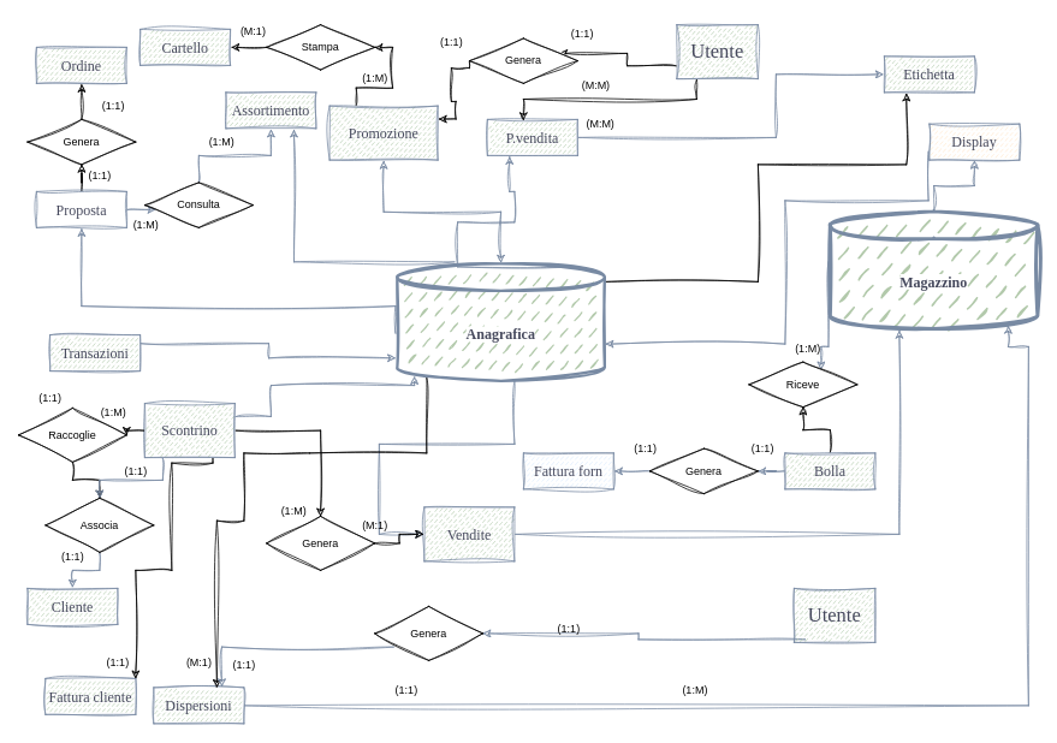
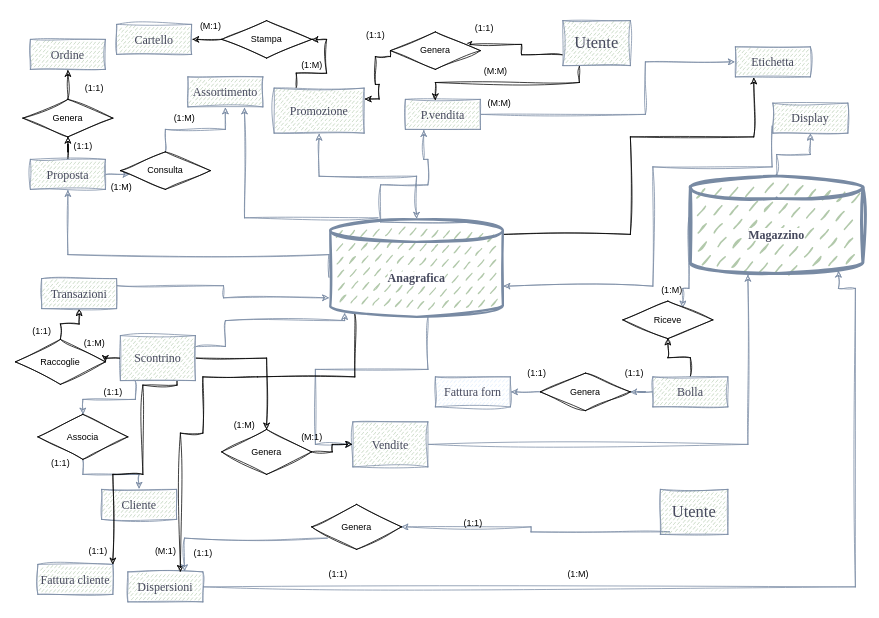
- <mxCell id="29" value="Display" style="rounded=0;arcSize=10;whiteSpace=wrap;html=1;align=center;hachureGap=4;strokeColor=#788AA3;fontFamily=Architects Daughter;fontSource=https%3A%2F%2Ffonts.googleapis.com%2Fcss%3Ffamily%3DArchitects%2BDaughter;fontSize=16;fontColor=#46495D;fillColor=#ffe6cc;sketch=1;curveFitting=1;jiggle=2;labelBackgroundColor=none;enumerate=0;fillStyle=dashed;perimeterSpacing=1;" vertex="1" parent="1"><mxGeometry x="1030" y="137" width="100" height="40" as="geometry" /></mxCell>
+ <mxCell id="29" value="Display" style="rounded=0;arcSize=10;whiteSpace=wrap;html=1;align=center;hachureGap=4;strokeColor=#788AA3;fontFamily=Architects Daughter;fontSource=https%3A%2F%2Ffonts.googleapis.com%2Fcss%3Ffamily%3DArchitects%2BDaughter;fontSize=16;fontColor=#46495D;fillColor=#B2C9AB;sketch=1;curveFitting=1;jiggle=2;labelBackgroundColor=none;enumerate=0;fillStyle=dashed;perimeterSpacing=1;" vertex="1" parent="1"><mxGeometry x="1030" y="137" width="100" height="40" as="geometry" /></mxCell>
- <mxCell id="15" value="Proposta" style="rounded=0;arcSize=10;whiteSpace=wrap;html=1;align=center;labelBackgroundColor=none;fillColor=#ffffff;strokeColor=#788AA3;fontColor=#46495D;fontFamily=Architects Daughter;fontSource=https%3A%2F%2Ffonts.googleapis.com%2Fcss%3Ffamily%3DArchitects%2BDaughter;fontSize=16;sketch=1;curveFitting=1;jiggle=2;enumerate=0;fillStyle=dashed;perimeterSpacing=1;" vertex="1" parent="1"><mxGeometry x="40" y="212" width="100" height="40" as="geometry" /></mxCell>
+ <mxCell id="15" value="Proposta" style="rounded=0;arcSize=10;whiteSpace=wrap;html=1;align=center;labelBackgroundColor=none;fillColor=#B2C9AB;strokeColor=#788AA3;fontColor=#46495D;fontFamily=Architects Daughter;fontSource=https%3A%2F%2Ffonts.googleapis.com%2Fcss%3Ffamily%3DArchitects%2BDaughter;fontSize=16;sketch=1;curveFitting=1;jiggle=2;enumerate=0;fillStyle=dashed;perimeterSpacing=1;" vertex="1" parent="1"><mxGeometry x="40" y="212" width="100" height="40" as="geometry" /></mxCell>
- <mxCell id="67" value="" style="edgeStyle=orthogonalEdgeStyle;rounded=0;orthogonalLoop=1;jettySize=auto;html=1;fontFamily=Helvetica;fontSize=12;fontColor=default;sketch=1;curveFitting=1;jiggle=2;" edge="1" parent="1" source="68" target="77"><mxGeometry relative="1" as="geometry" /></mxCell>
+ <mxCell id="67" value="" style="edgeStyle=orthogonalEdgeStyle;rounded=0;orthogonalLoop=1;jettySize=auto;html=1;fontFamily=Helvetica;fontSize=12;fontColor=default;sketch=1;curveFitting=1;jiggle=2;" edge="1" parent="1" source="68" target="20"><mxGeometry relative="1" as="geometry" /></mxCell>
- <mxCell id="21" value="Cliente" style="rounded=0;arcSize=10;whiteSpace=wrap;html=1;align=center;hachureGap=4;strokeColor=#788AA3;fontFamily=Architects Daughter;fontSource=https%3A%2F%2Ffonts.googleapis.com%2Fcss%3Ffamily%3DArchitects%2BDaughter;fontSize=16;fontColor=#46495D;fillColor=#B2C9AB;sketch=1;curveFitting=1;jiggle=2;labelBackgroundColor=none;enumerate=0;fillStyle=dashed;perimeterSpacing=1;" vertex="1" parent="1"><mxGeometry x="30" y="652" width="100" height="40" as="geometry" /></mxCell>
+ <mxCell id="21" value="Cliente" style="rounded=0;arcSize=10;whiteSpace=wrap;html=1;align=center;hachureGap=4;strokeColor=#788AA3;fontFamily=Architects Daughter;fontSource=https%3A%2F%2Ffonts.googleapis.com%2Fcss%3Ffamily%3DArchitects%2BDaughter;fontSize=16;fontColor=#46495D;fillColor=#B2C9AB;sketch=1;curveFitting=1;jiggle=2;labelBackgroundColor=none;enumerate=0;fillStyle=dashed;perimeterSpacing=1;" vertex="1" parent="1"><mxGeometry x="135" y="652" width="100" height="40" as="geometry" /></mxCell>
